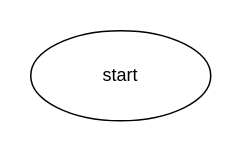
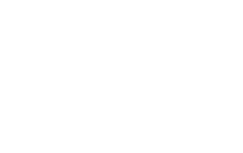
- <mxCell id="2" value="start" style="ellipse;whiteSpace=wrap;html=1;" vertex="1" parent="1"><mxGeometry x="20" y="20" width="120" height="60" as="geometry" /></mxCell>
